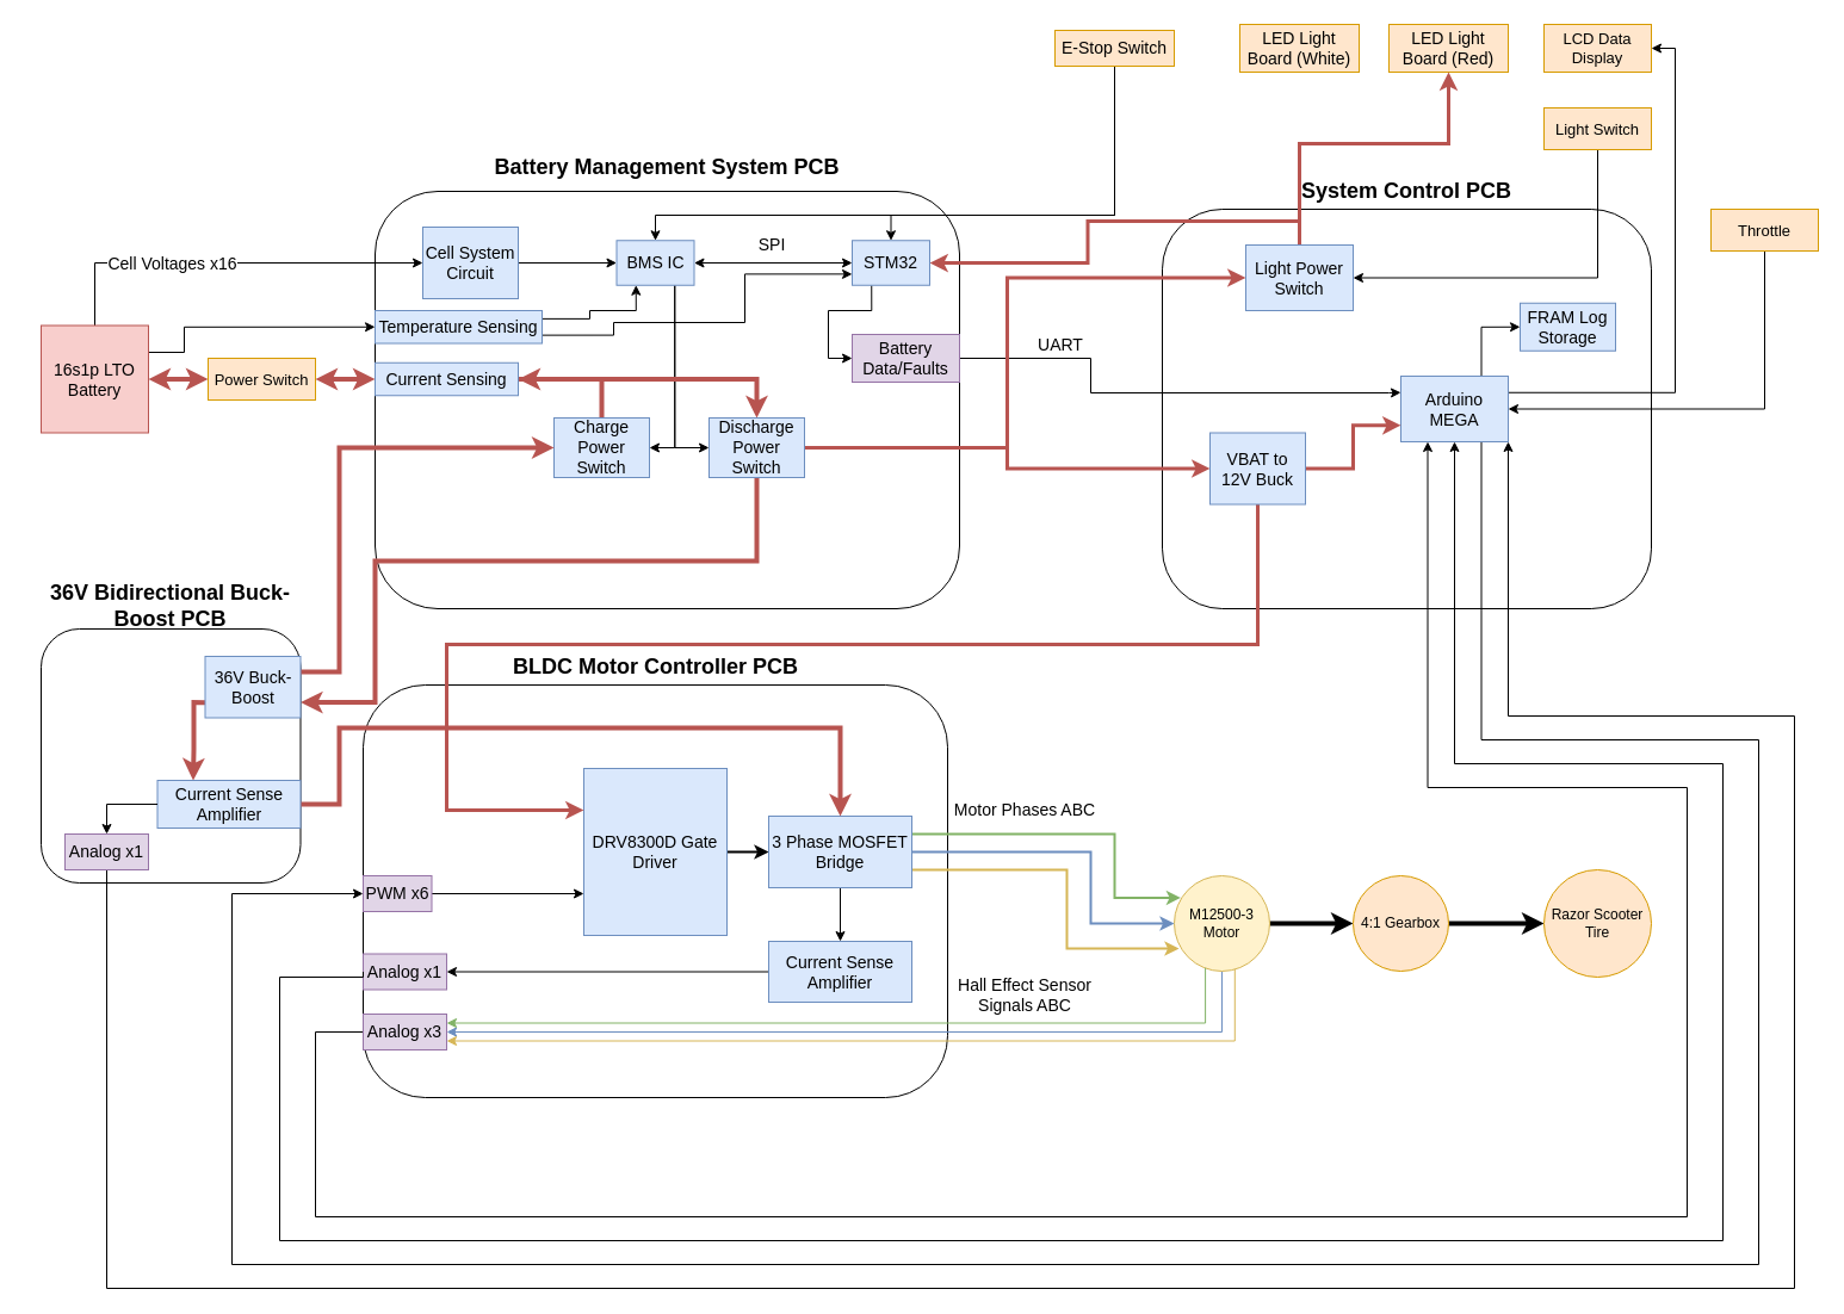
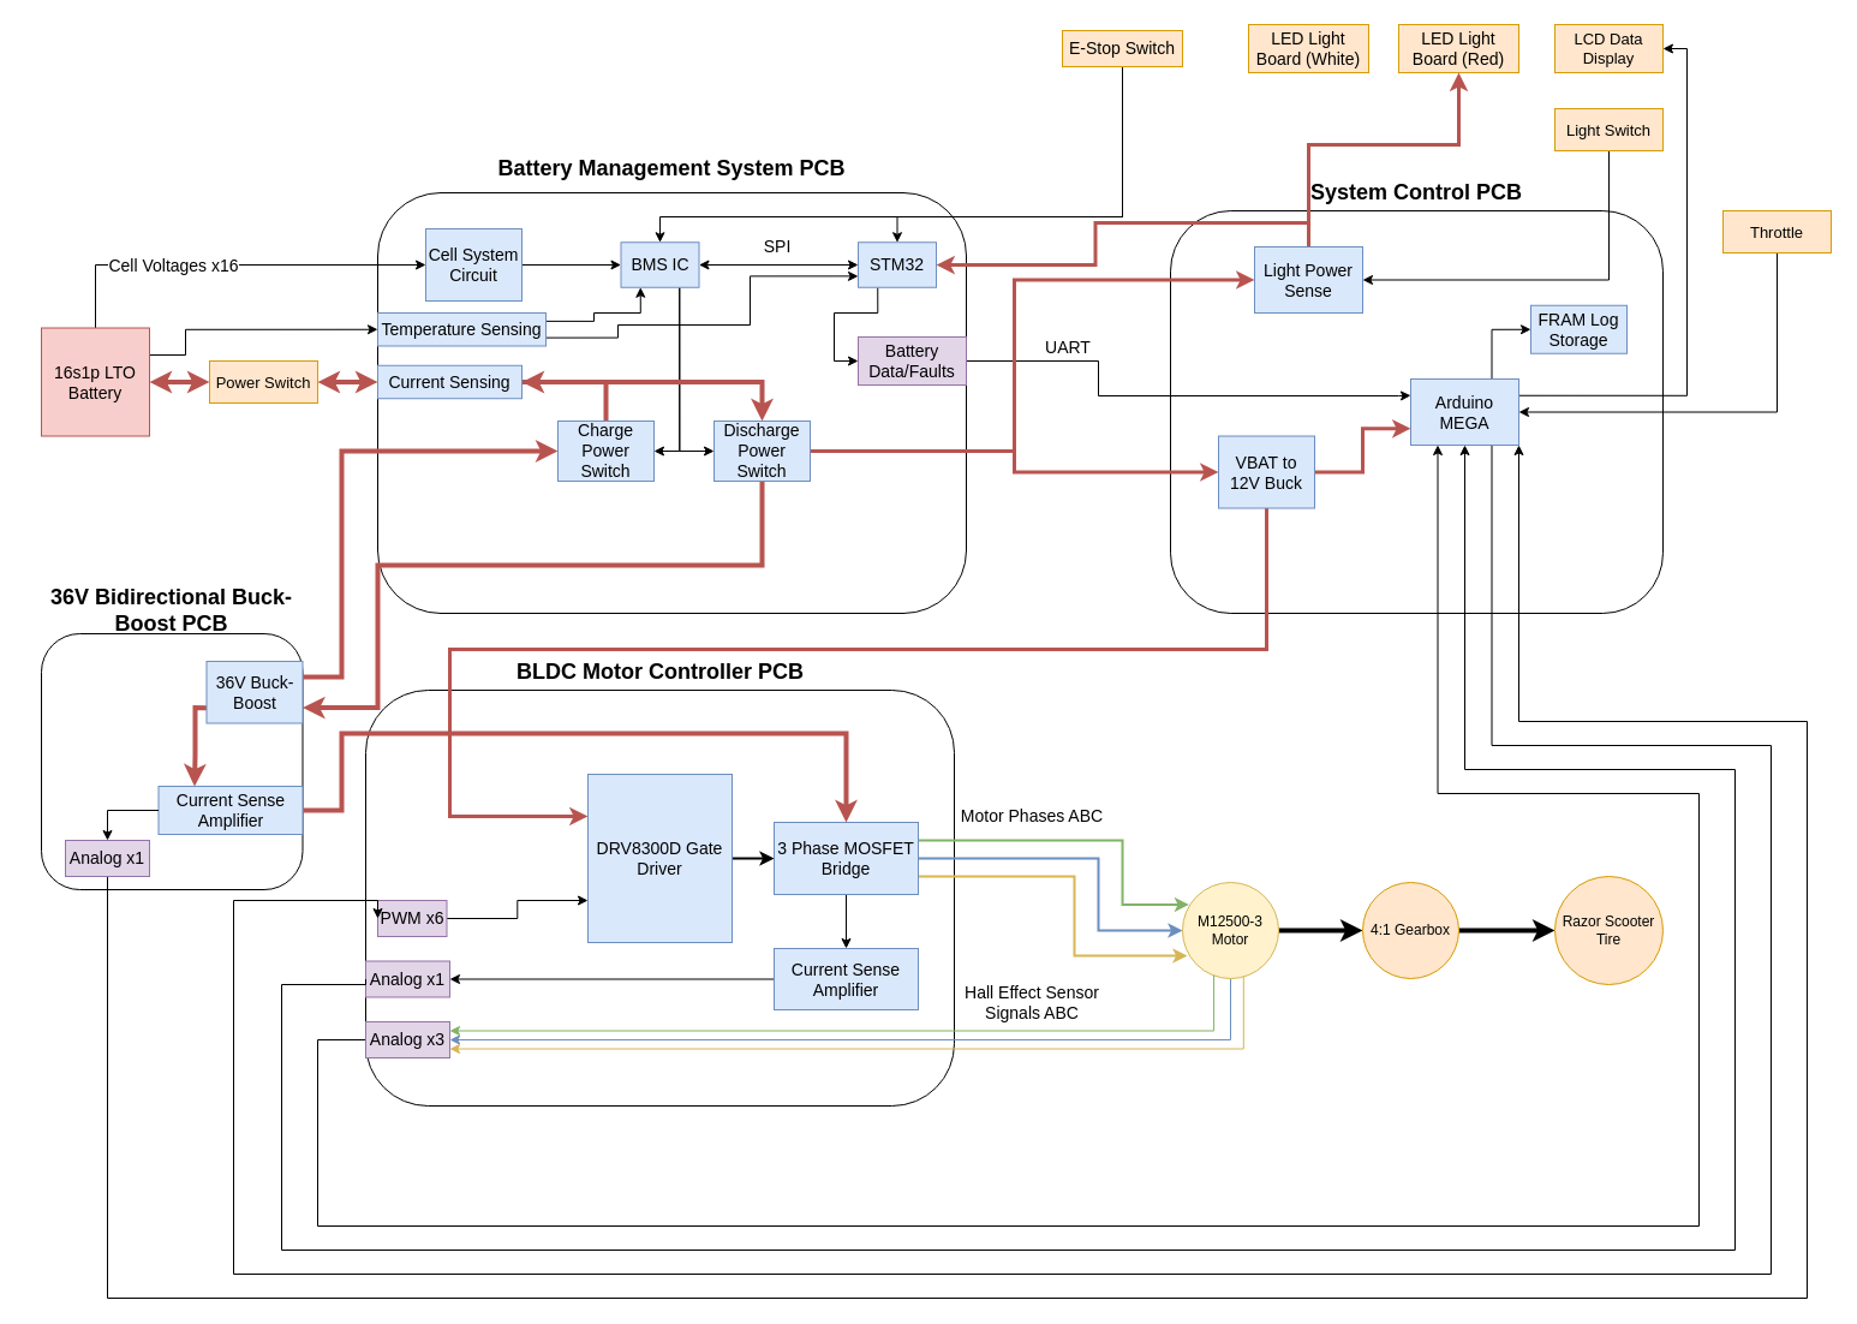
- <mxCell id="68" value="Light Power Switch" style="rounded=0;whiteSpace=wrap;html=1;fontSize=14;fillColor=#dae8fc;strokeColor=#6c8ebf;" parent="1" vertex="1"><mxGeometry x="1044" y="205" width="90" height="55" as="geometry" /></mxCell>
+ <mxCell id="68" value="Light Power Sense" style="rounded=0;whiteSpace=wrap;html=1;fontSize=14;fillColor=#dae8fc;strokeColor=#6c8ebf;" parent="1" vertex="1"><mxGeometry x="1044" y="205" width="90" height="55" as="geometry" /></mxCell>
- <mxCell id="26" value="PWM x6" style="rounded=0;whiteSpace=wrap;html=1;fontSize=14;fillColor=#e1d5e7;strokeColor=#9673a6;" parent="1" vertex="1"><mxGeometry x="304" y="734" width="57.5" height="30" as="geometry" /></mxCell>
+ <mxCell id="26" value="PWM x6" style="rounded=0;whiteSpace=wrap;html=1;fontSize=14;fillColor=#e1d5e7;strokeColor=#9673a6;" parent="1" vertex="1"><mxGeometry x="314" y="749" width="57.5" height="30" as="geometry" /></mxCell>
